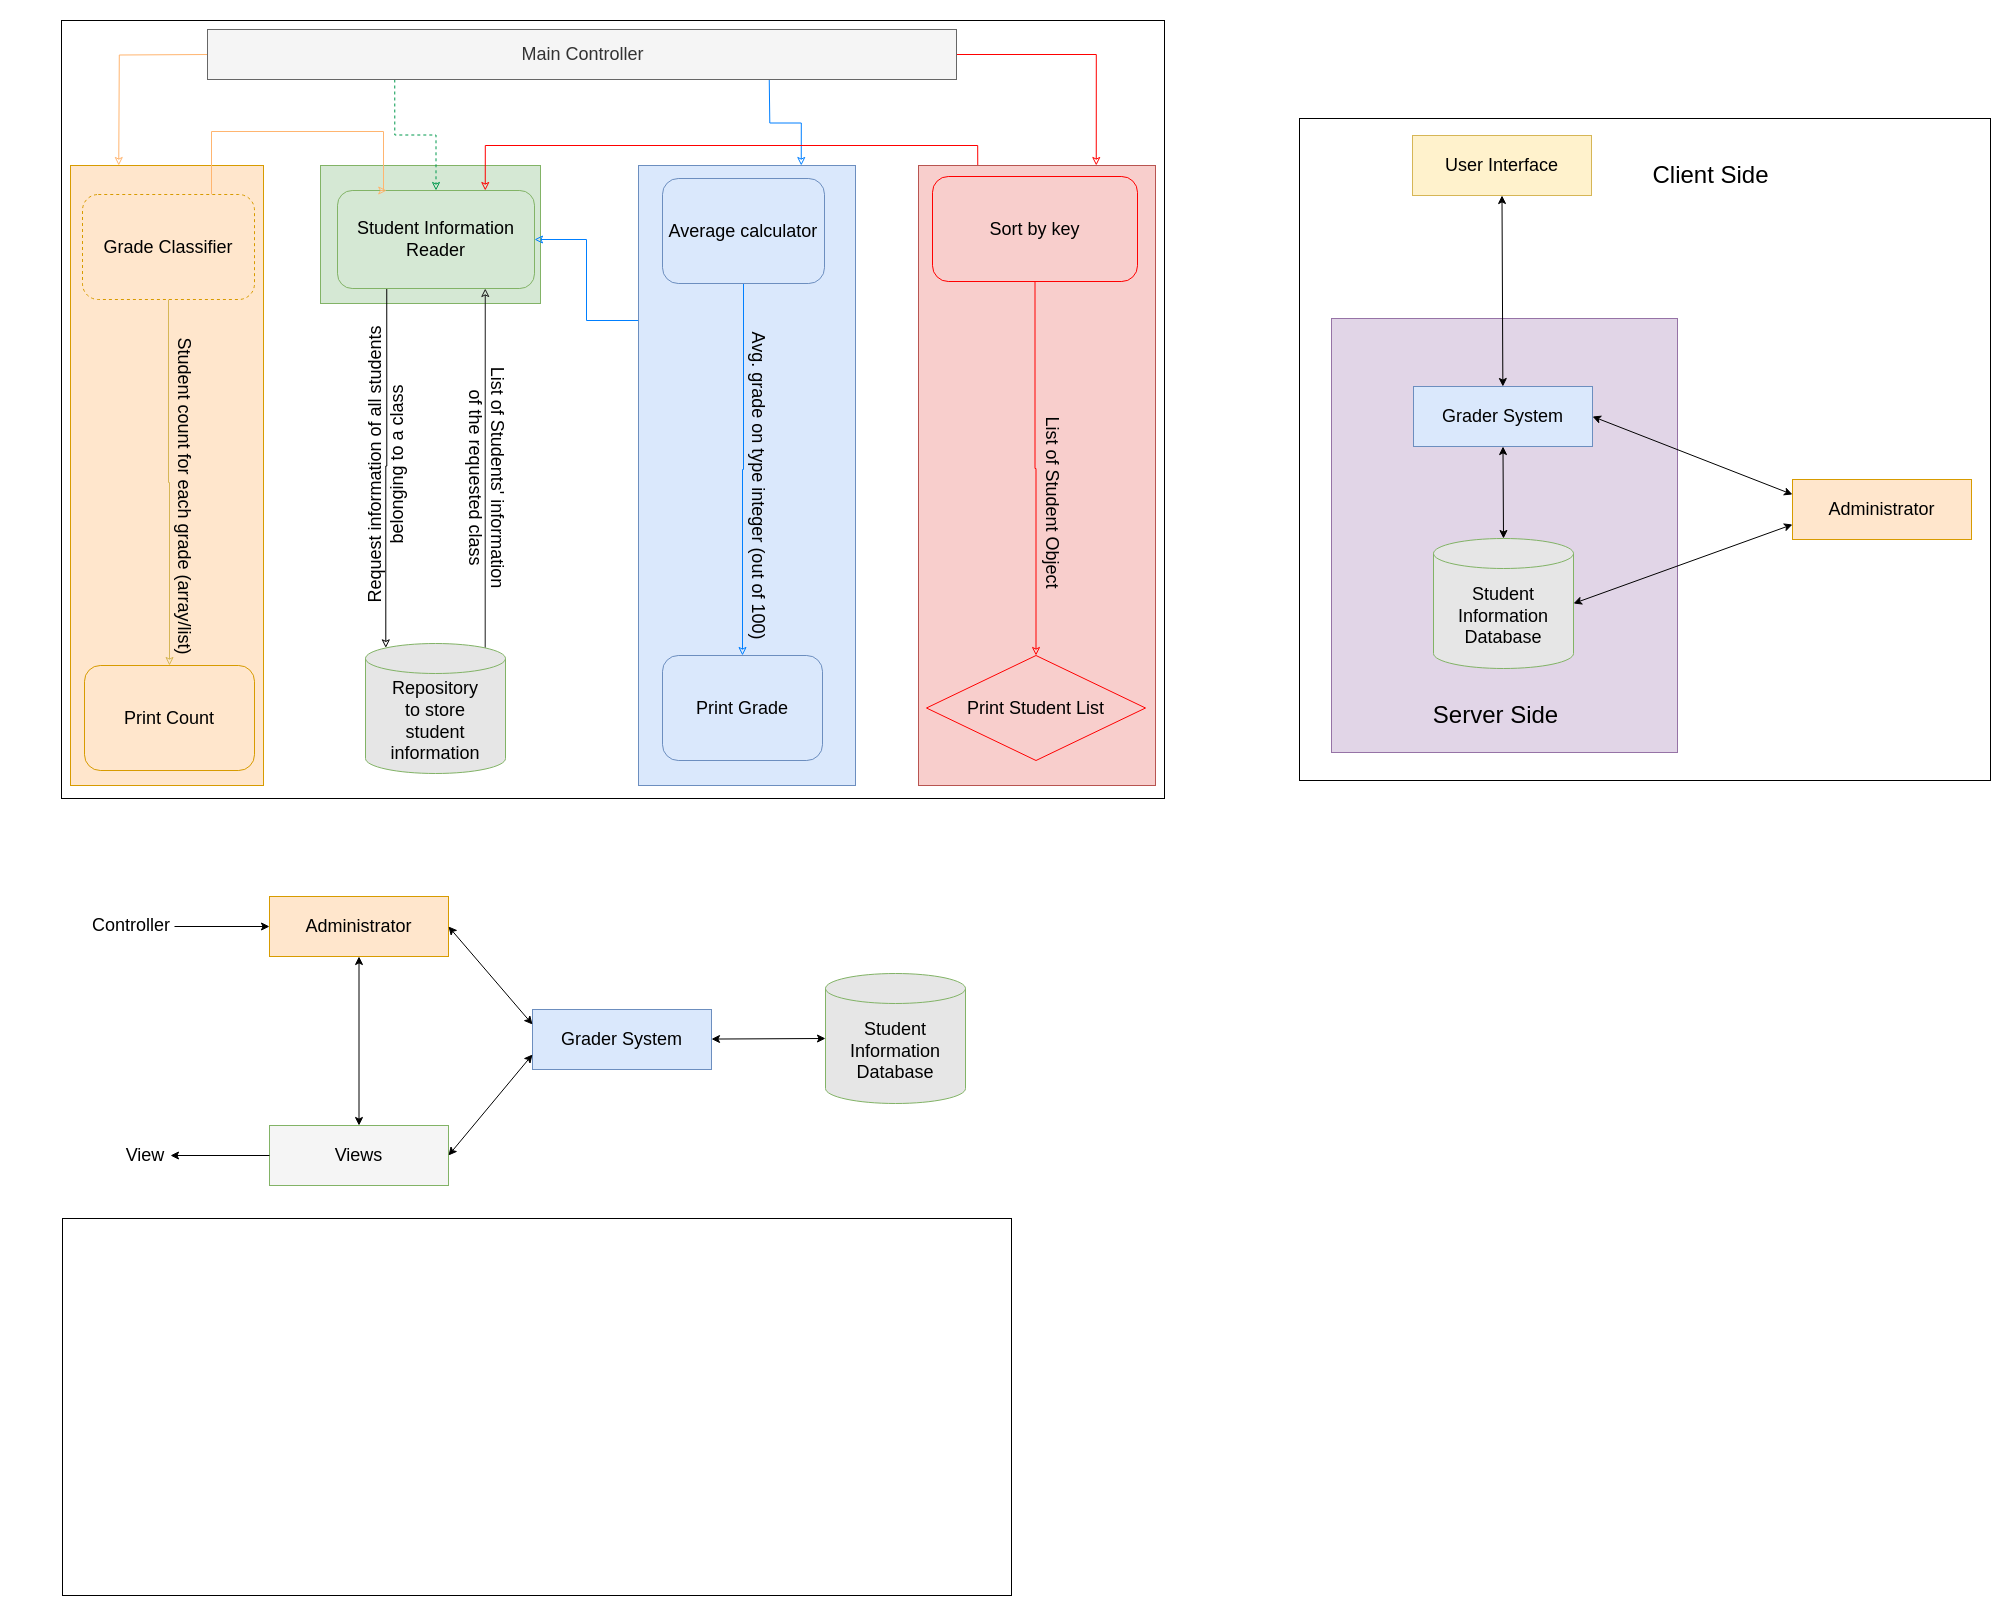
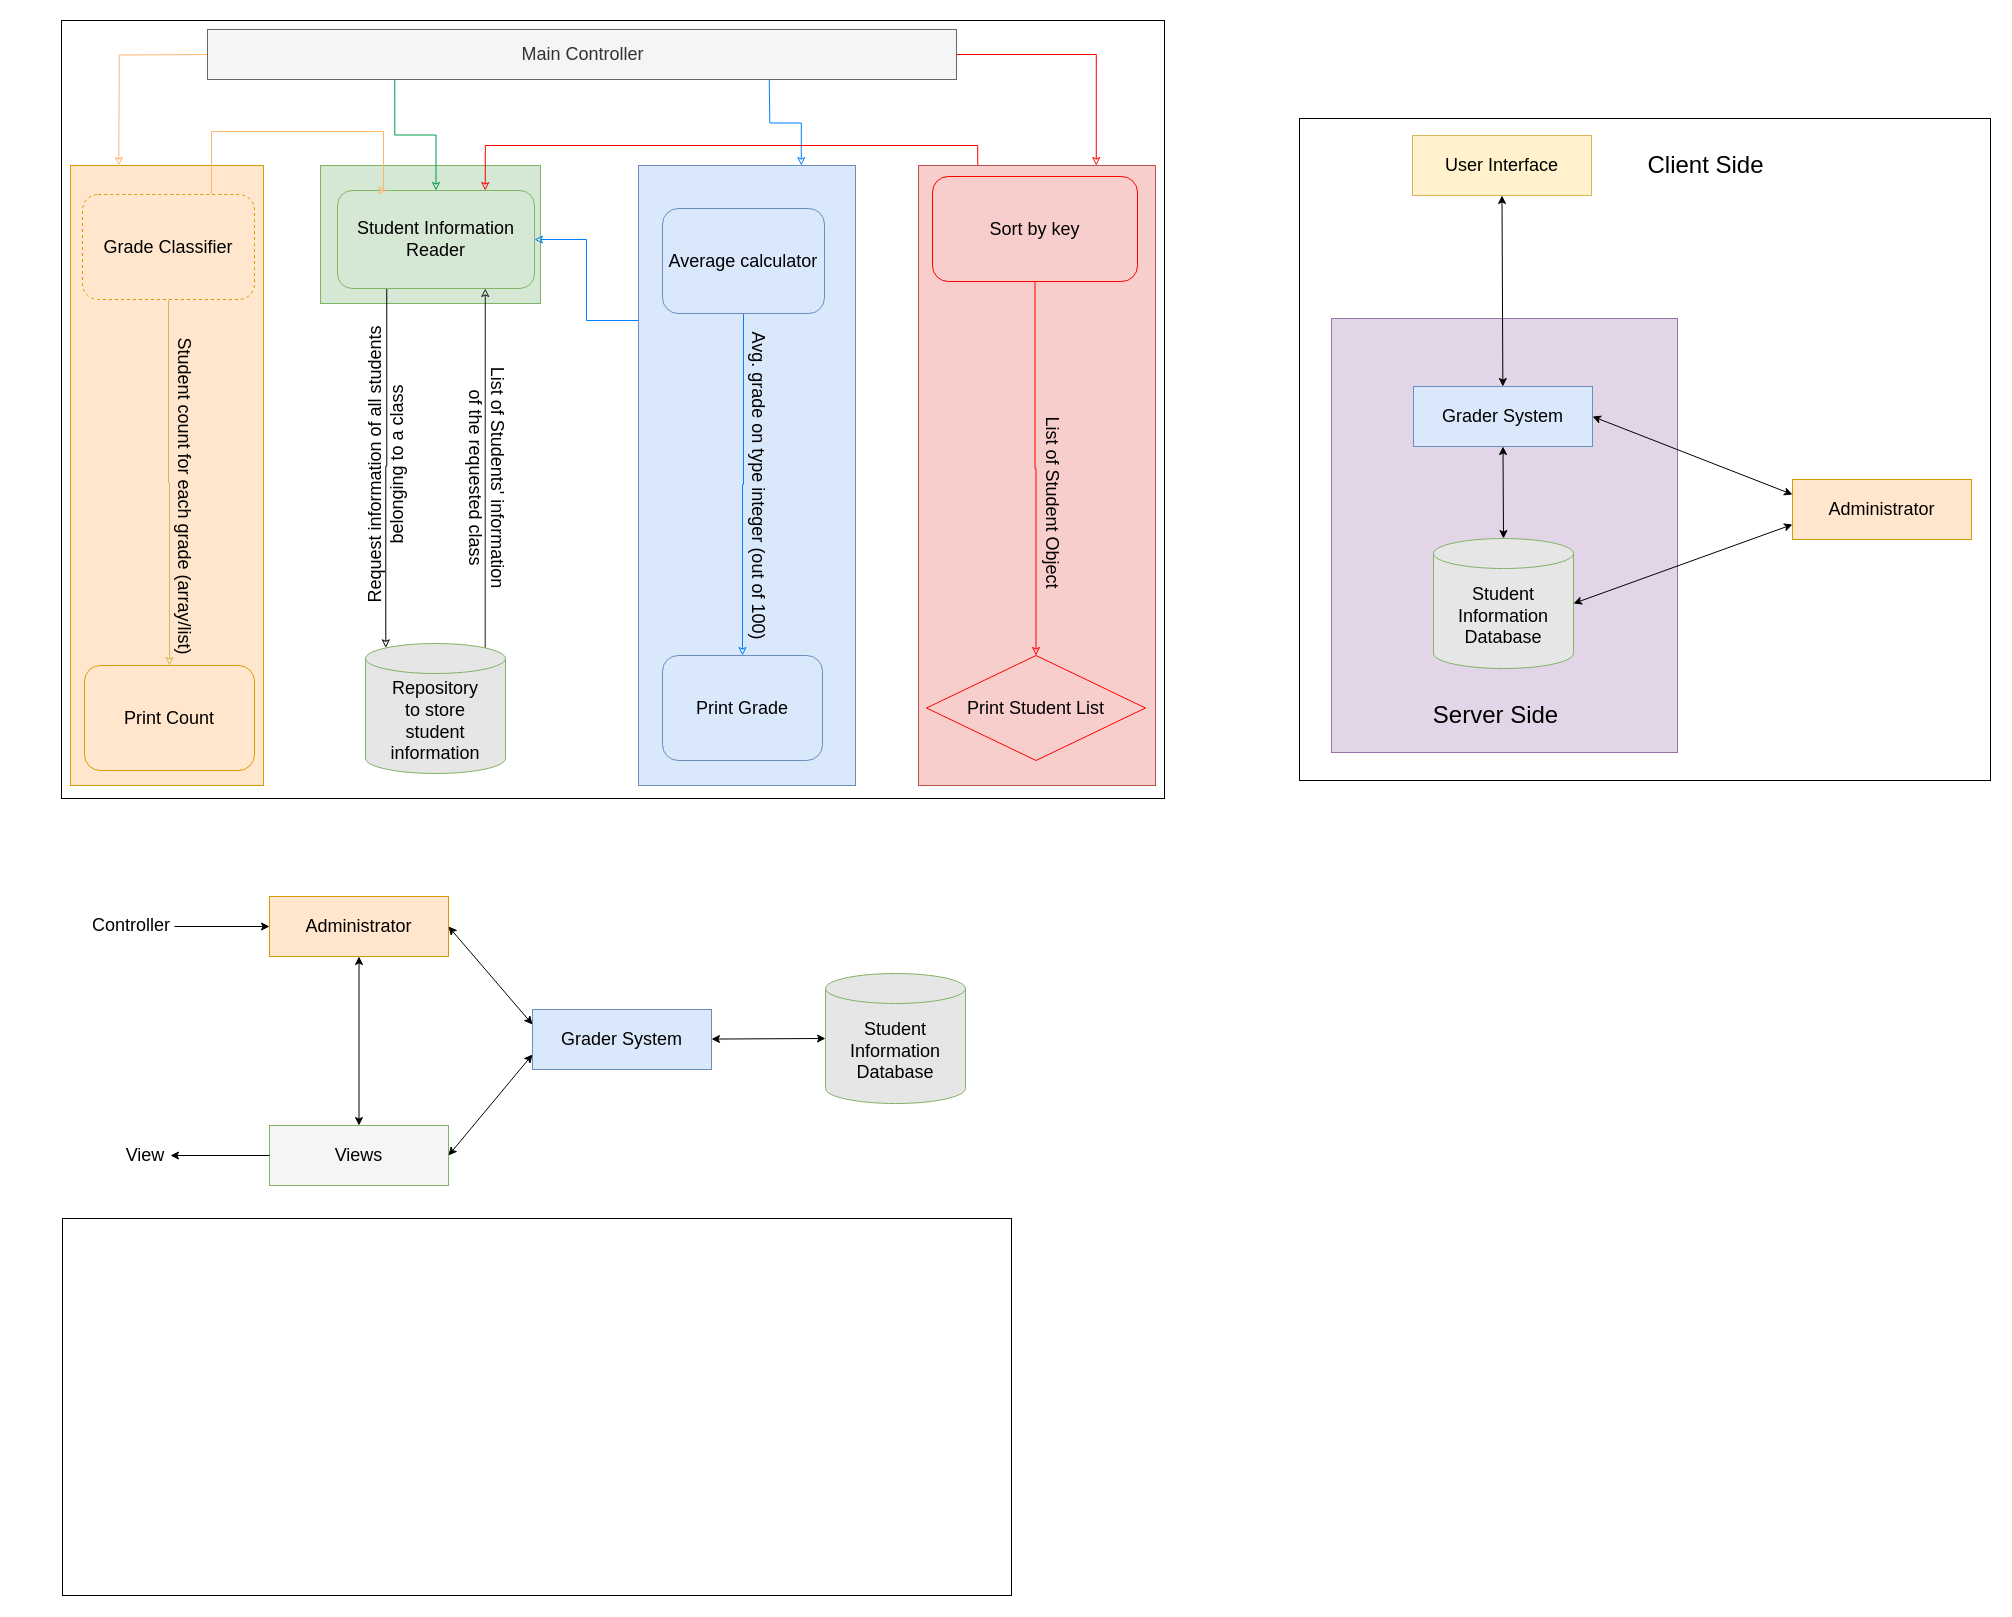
- <mxCell id="30" style="edgeStyle=orthogonalEdgeStyle;rounded=0;orthogonalLoop=1;jettySize=auto;html=1;exitX=0.25;exitY=1;exitDx=0;exitDy=0;entryX=0.5;entryY=0;entryDx=0;entryDy=0;fontSize=18;endArrow=classic;endFill=0;strokeColor=#00994D;dashed=1;" parent="1" source="31" target="9" edge="1"><mxGeometry relative="1" as="geometry" /></mxCell>
+ <mxCell id="30" style="edgeStyle=orthogonalEdgeStyle;rounded=0;orthogonalLoop=1;jettySize=auto;html=1;exitX=0.25;exitY=1;exitDx=0;exitDy=0;entryX=0.5;entryY=0;entryDx=0;entryDy=0;fontSize=18;endArrow=classic;endFill=0;strokeColor=#00994D;" parent="1" source="31" target="9" edge="1"><mxGeometry relative="1" as="geometry" /></mxCell>
- <mxCell id="56" value="&lt;font style=&quot;font-size: 24px&quot;&gt;Client Side&lt;/font&gt;" style="text;html=1;align=center;verticalAlign=middle;resizable=0;points=[];autosize=1;strokeColor=none;fillColor=none;fontSize=18;" vertex="1" parent="1"><mxGeometry x="1647" y="161" width="126" height="28" as="geometry" /></mxCell>
+ <mxCell id="56" value="&lt;font style=&quot;font-size: 24px&quot;&gt;Client Side&lt;/font&gt;" style="text;html=1;align=center;verticalAlign=middle;resizable=0;points=[];autosize=1;strokeColor=none;fillColor=none;fontSize=18;" vertex="1" parent="1"><mxGeometry x="1642" y="151" width="126" height="28" as="geometry" /></mxCell>
- <mxCell id="22" value="&lt;font style=&quot;font-size: 18px&quot;&gt;Average calculator&lt;/font&gt;" style="rounded=1;whiteSpace=wrap;html=1;strokeColor=#6c8ebf;fillColor=#dae8fc;" parent="1" vertex="1"><mxGeometry x="662" y="178" width="162" height="105" as="geometry" /></mxCell>
+ <mxCell id="22" value="&lt;font style=&quot;font-size: 18px&quot;&gt;Average calculator&lt;/font&gt;" style="rounded=1;whiteSpace=wrap;html=1;strokeColor=#6c8ebf;fillColor=#dae8fc;" parent="1" vertex="1"><mxGeometry x="662" y="208" width="162" height="105" as="geometry" /></mxCell>
